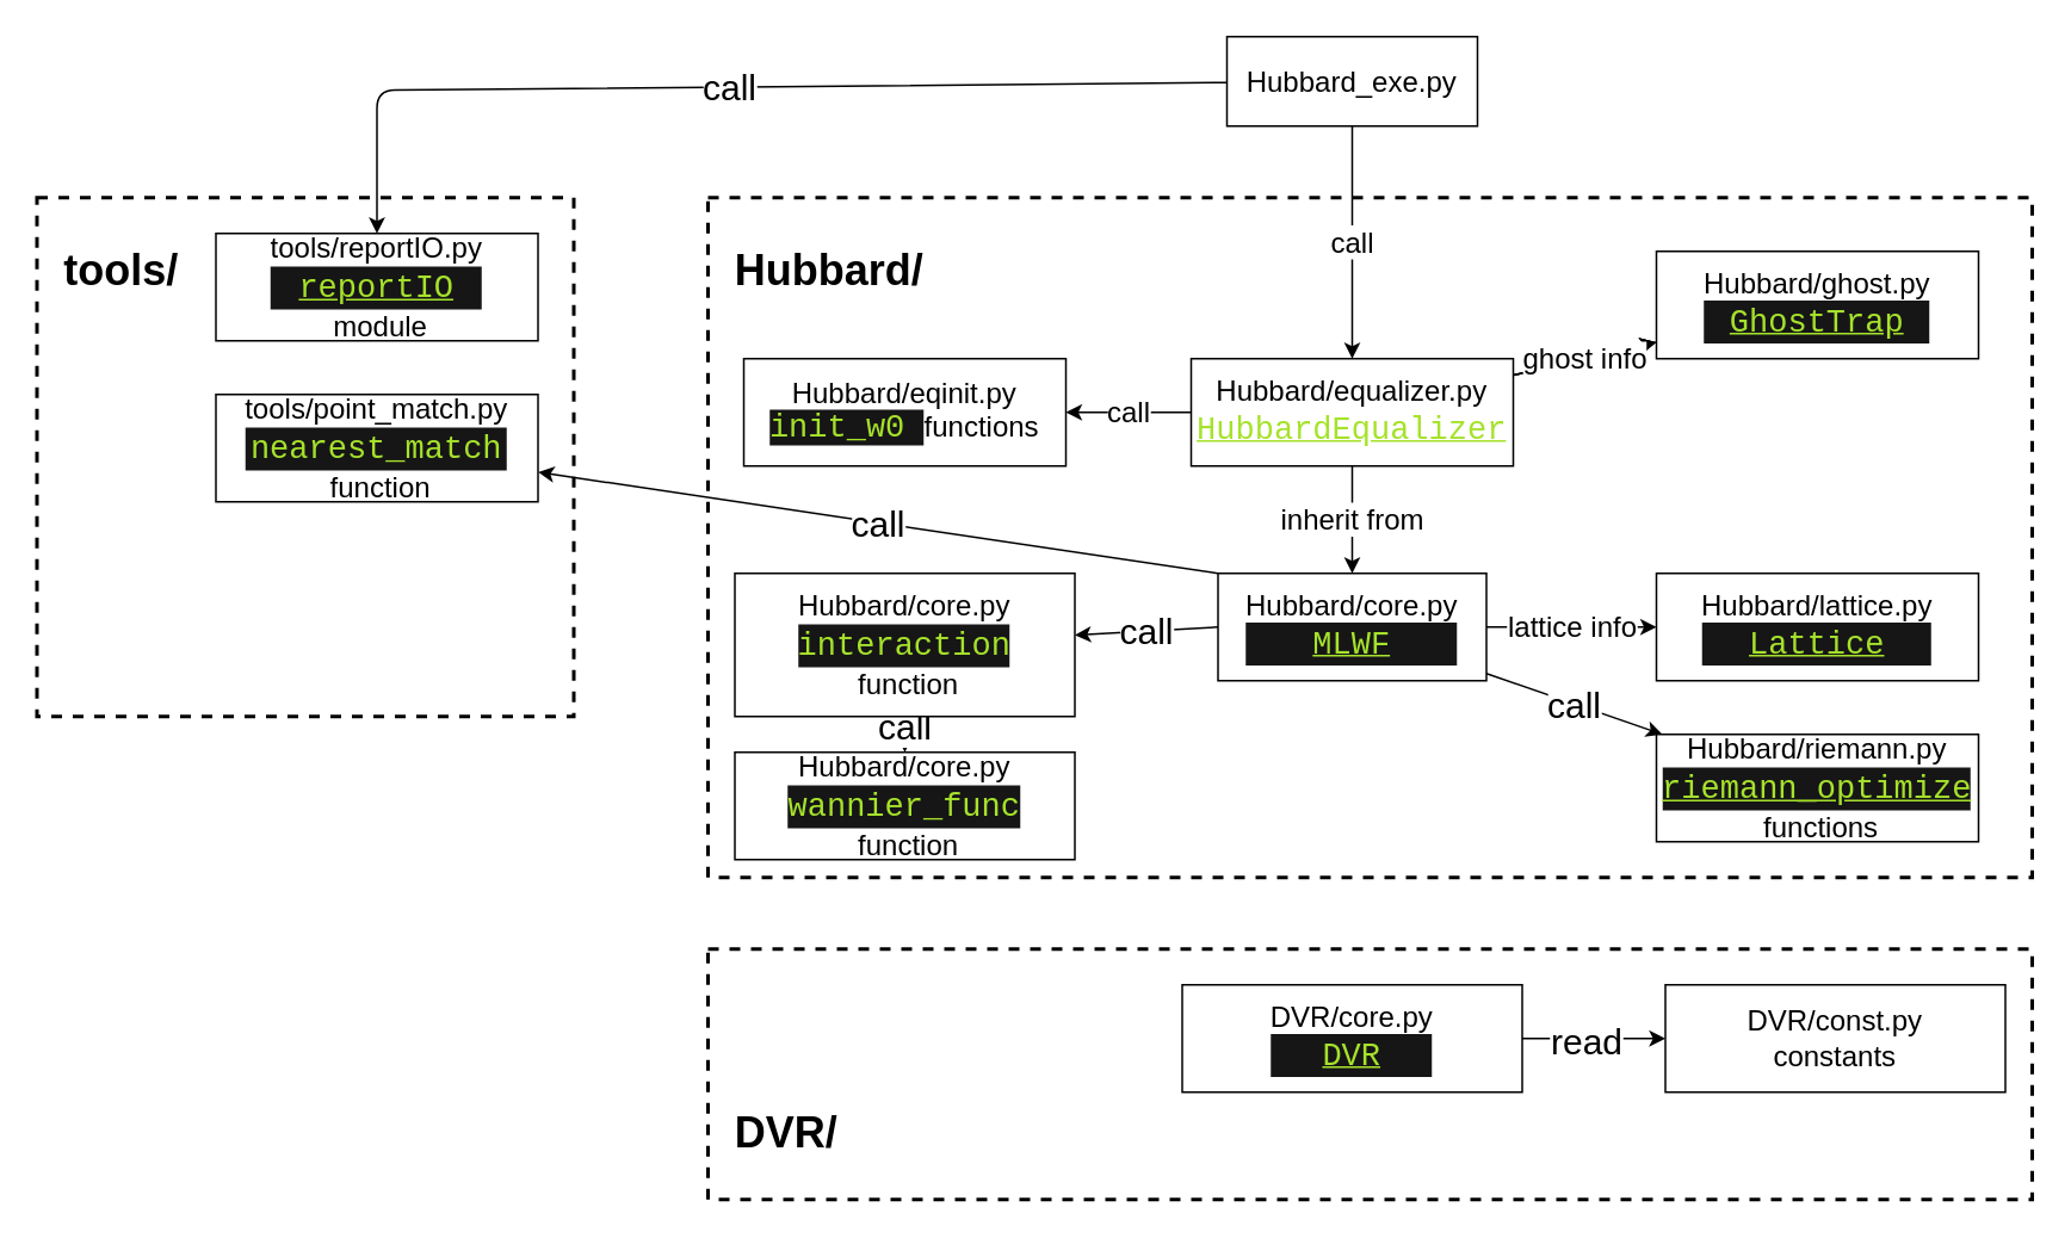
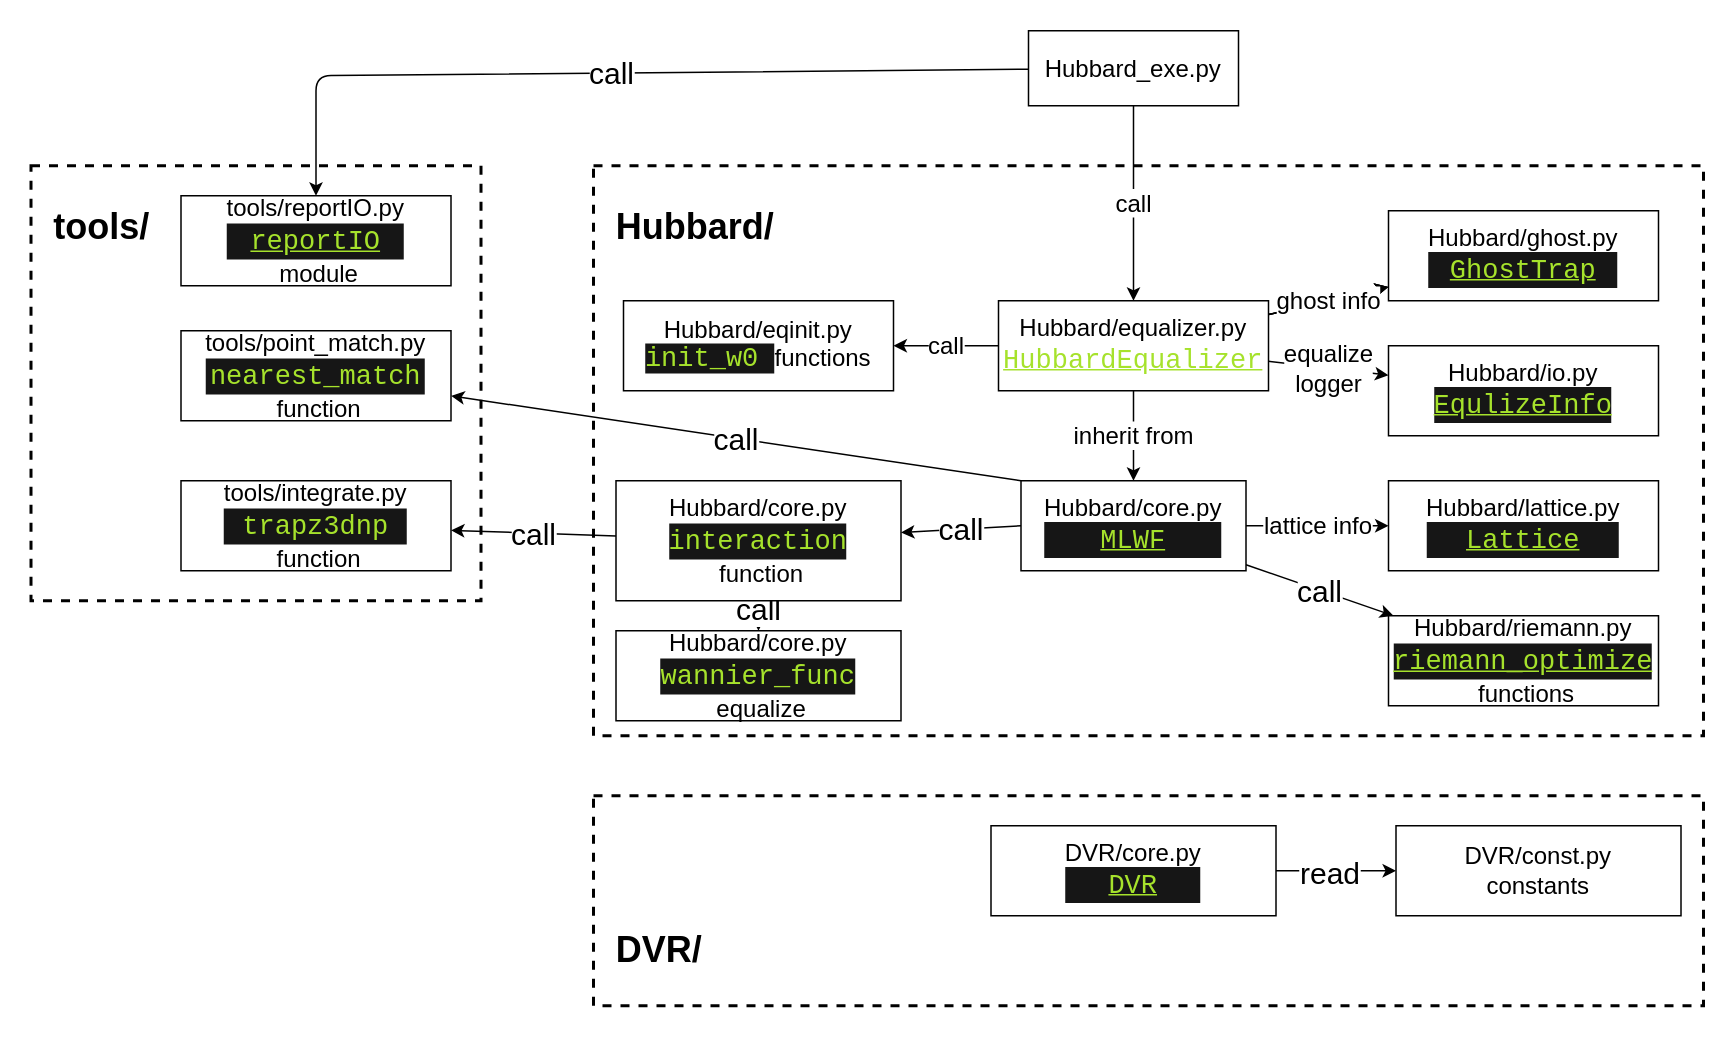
+ <mxCell id="12" value="equalize&lt;br&gt;logger" style="edgeStyle=none;html=1;fontSize=16;" parent="1" source="14" target="25" edge="1"><mxGeometry relative="1" as="geometry" /></mxCell>
+ <mxCell id="25" value="&lt;font style=&quot;font-size: 16px;&quot;&gt;Hubbard/io.py&lt;br&gt;&lt;div style=&quot;color: rgb(247, 241, 255); background-color: rgb(22, 22, 22); font-family: Consolas, &amp;quot;Courier New&amp;quot;, monospace; font-size: 18px; line-height: 24px;&quot;&gt;&lt;div style=&quot;line-height: 24px;&quot;&gt;&lt;span style=&quot;color: rgb(166, 226, 44); text-decoration-line: underline;&quot;&gt;EqulizeInfo&lt;/span&gt;&lt;/div&gt;&lt;/div&gt;&lt;/font&gt;" style="rounded=0;whiteSpace=wrap;html=1;" parent="1" vertex="1"><mxGeometry x="925" y="230" width="180" height="60" as="geometry" /></mxCell>
+ <mxCell id="33" value="&lt;span style=&quot;font-size: 16px;&quot;&gt;tools/integrate.py&lt;/span&gt;&lt;br style=&quot;font-size: 16px;&quot;&gt;&lt;div style=&quot;color: rgb(247, 241, 255); background-color: rgb(22, 22, 22); font-family: Consolas, &amp;quot;Courier New&amp;quot;, monospace; font-size: 18px; line-height: 24px;&quot;&gt;&lt;div style=&quot;line-height: 24px;&quot;&gt;&lt;div style=&quot;line-height: 24px;&quot;&gt;&lt;span style=&quot;color: #a6e22c;&quot;&gt;trapz3dnp&lt;/span&gt;&lt;/div&gt;&lt;/div&gt;&lt;/div&gt;&lt;span style=&quot;font-size: 16px;&quot;&gt;&amp;nbsp;function&lt;/span&gt;" style="whiteSpace=wrap;html=1;rounded=0;" parent="1" vertex="1"><mxGeometry x="120" y="320" width="180" height="60" as="geometry" /></mxCell>
+ <mxCell id="31" value="call" style="edgeStyle=none;html=1;fontSize=20;" parent="1" source="32" target="33" edge="1"><mxGeometry relative="1" as="geometry" /></mxCell>
- <mxCell id="29" value="&lt;span style=&quot;font-size: 16px;&quot;&gt;Hubbard/core.py&lt;/span&gt;&lt;br style=&quot;font-size: 16px;&quot;&gt;&lt;div style=&quot;color: rgb(247, 241, 255); background-color: rgb(22, 22, 22); font-family: Consolas, &amp;quot;Courier New&amp;quot;, monospace; font-size: 18px; line-height: 24px;&quot;&gt;&lt;div style=&quot;line-height: 24px;&quot;&gt;&lt;span style=&quot;color: #a6e22c;&quot;&gt;wannier_func&lt;/span&gt;&lt;/div&gt;&lt;/div&gt;&lt;span style=&quot;font-size: 16px;&quot;&gt;&amp;nbsp;function&lt;/span&gt;" style="whiteSpace=wrap;html=1;rounded=0;" parent="1" vertex="1"><mxGeometry x="410" y="420" width="190" height="60" as="geometry" /></mxCell>
+ <mxCell id="29" value="&lt;span style=&quot;font-size: 16px;&quot;&gt;Hubbard/core.py&lt;/span&gt;&lt;br style=&quot;font-size: 16px;&quot;&gt;&lt;div style=&quot;color: rgb(247, 241, 255); background-color: rgb(22, 22, 22); font-family: Consolas, &amp;quot;Courier New&amp;quot;, monospace; font-size: 18px; line-height: 24px;&quot;&gt;&lt;div style=&quot;line-height: 24px;&quot;&gt;&lt;span style=&quot;color: #a6e22c;&quot;&gt;wannier_func&lt;/span&gt;&lt;/div&gt;&lt;/div&gt;&lt;span style=&quot;font-size: 16px;&quot;&gt;&amp;nbsp;equalize&lt;/span&gt;" style="whiteSpace=wrap;html=1;rounded=0;" parent="1" vertex="1"><mxGeometry x="410" y="420" width="190" height="60" as="geometry" /></mxCell>
